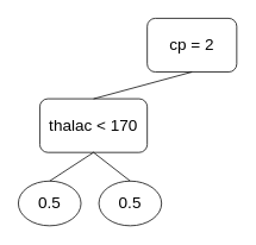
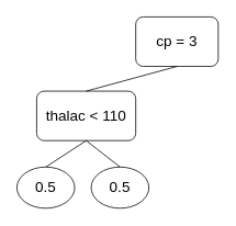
- <mxCell id="2" value="&lt;font style=&quot;font-size: 18px&quot;&gt;cp = 2&lt;/font&gt;" style="rounded=1;whiteSpace=wrap;html=1;" vertex="1" parent="1"><mxGeometry x="164" y="20" width="100" height="60" as="geometry" /></mxCell>
+ <mxCell id="2" value="&lt;font style=&quot;font-size: 18px&quot;&gt;cp = 3&lt;/font&gt;" style="rounded=1;whiteSpace=wrap;html=1;" vertex="1" parent="1"><mxGeometry x="164" y="20" width="100" height="60" as="geometry" /></mxCell>
- <mxCell id="3" value="&lt;font style=&quot;font-size: 18px&quot;&gt;thalac &amp;lt; 170&lt;/font&gt;" style="rounded=1;whiteSpace=wrap;html=1;" vertex="1" parent="1"><mxGeometry x="44" y="110" width="120" height="60" as="geometry" /></mxCell>
+ <mxCell id="3" value="&lt;font style=&quot;font-size: 18px&quot;&gt;thalac &amp;lt; 110&lt;/font&gt;" style="rounded=1;whiteSpace=wrap;html=1;" vertex="1" parent="1"><mxGeometry x="44" y="110" width="120" height="60" as="geometry" /></mxCell>
